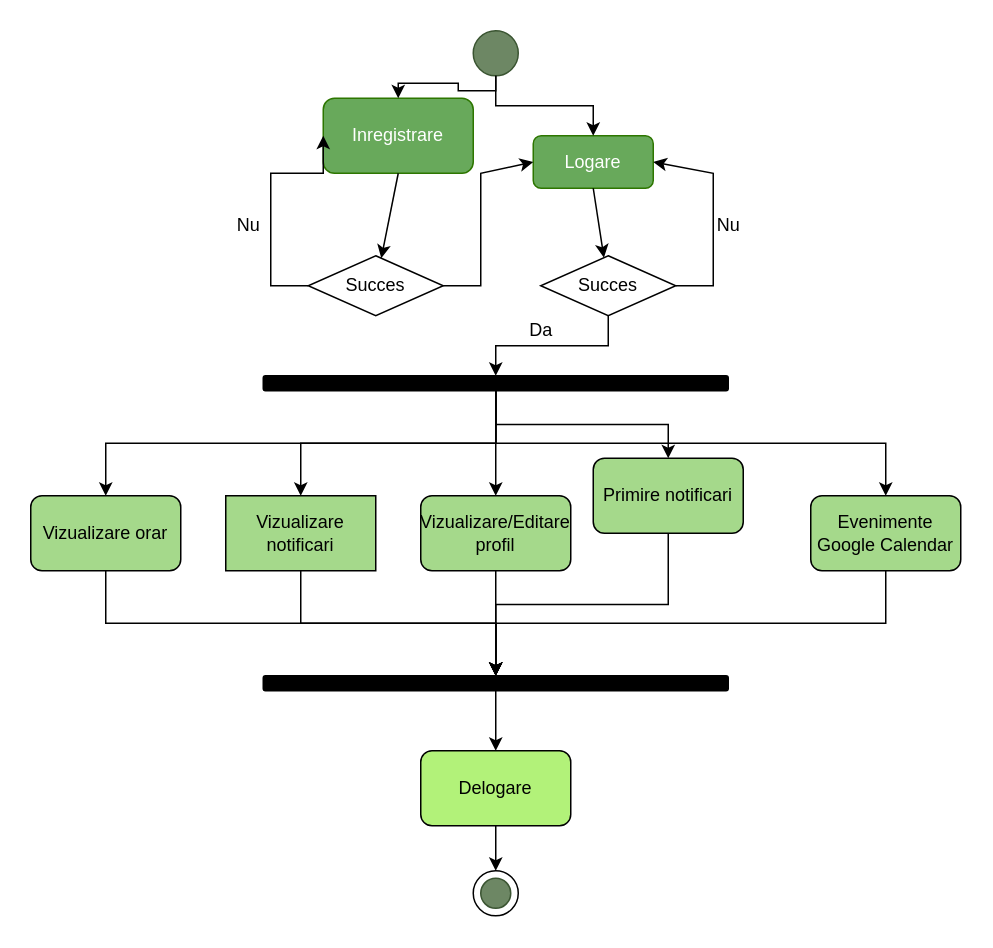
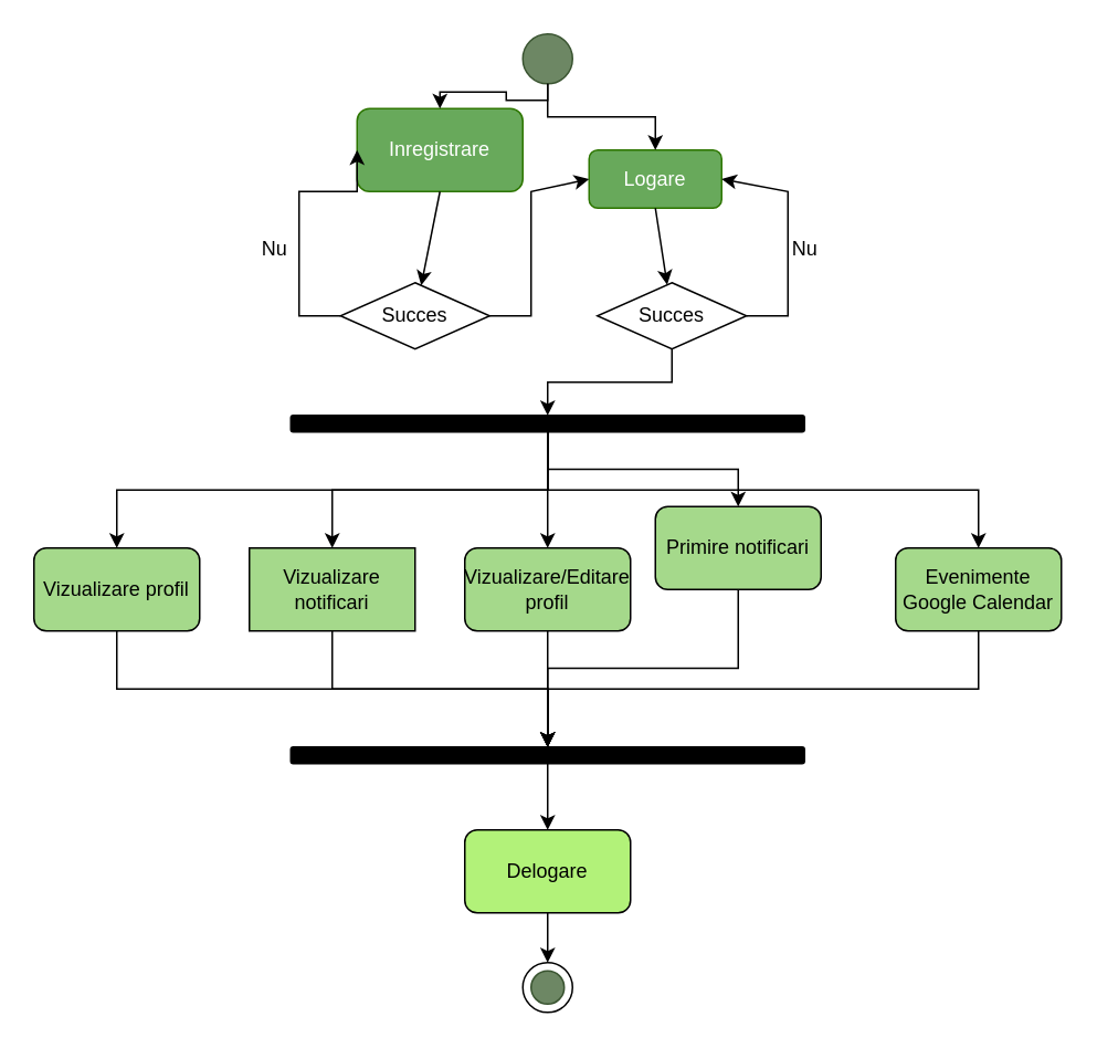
- <mxCell id="18" value="Da" style="text;html=1;align=center;verticalAlign=middle;resizable=0;points=[];autosize=1;strokeColor=none;fillColor=none;" vertex="1" parent="1"><mxGeometry x="345" y="210" width="30" height="20" as="geometry" /></mxCell>
- <mxCell id="6" value="Vizualizare orar" style="rounded=1;whiteSpace=wrap;html=1;fillColor=#A5D98B;" vertex="1" parent="1"><mxGeometry x="20" y="330" width="100" height="50" as="geometry" /></mxCell>
+ <mxCell id="6" value="Vizualizare profil" style="rounded=1;whiteSpace=wrap;html=1;fillColor=#A5D98B;" vertex="1" parent="1"><mxGeometry x="20" y="330" width="100" height="50" as="geometry" /></mxCell>
